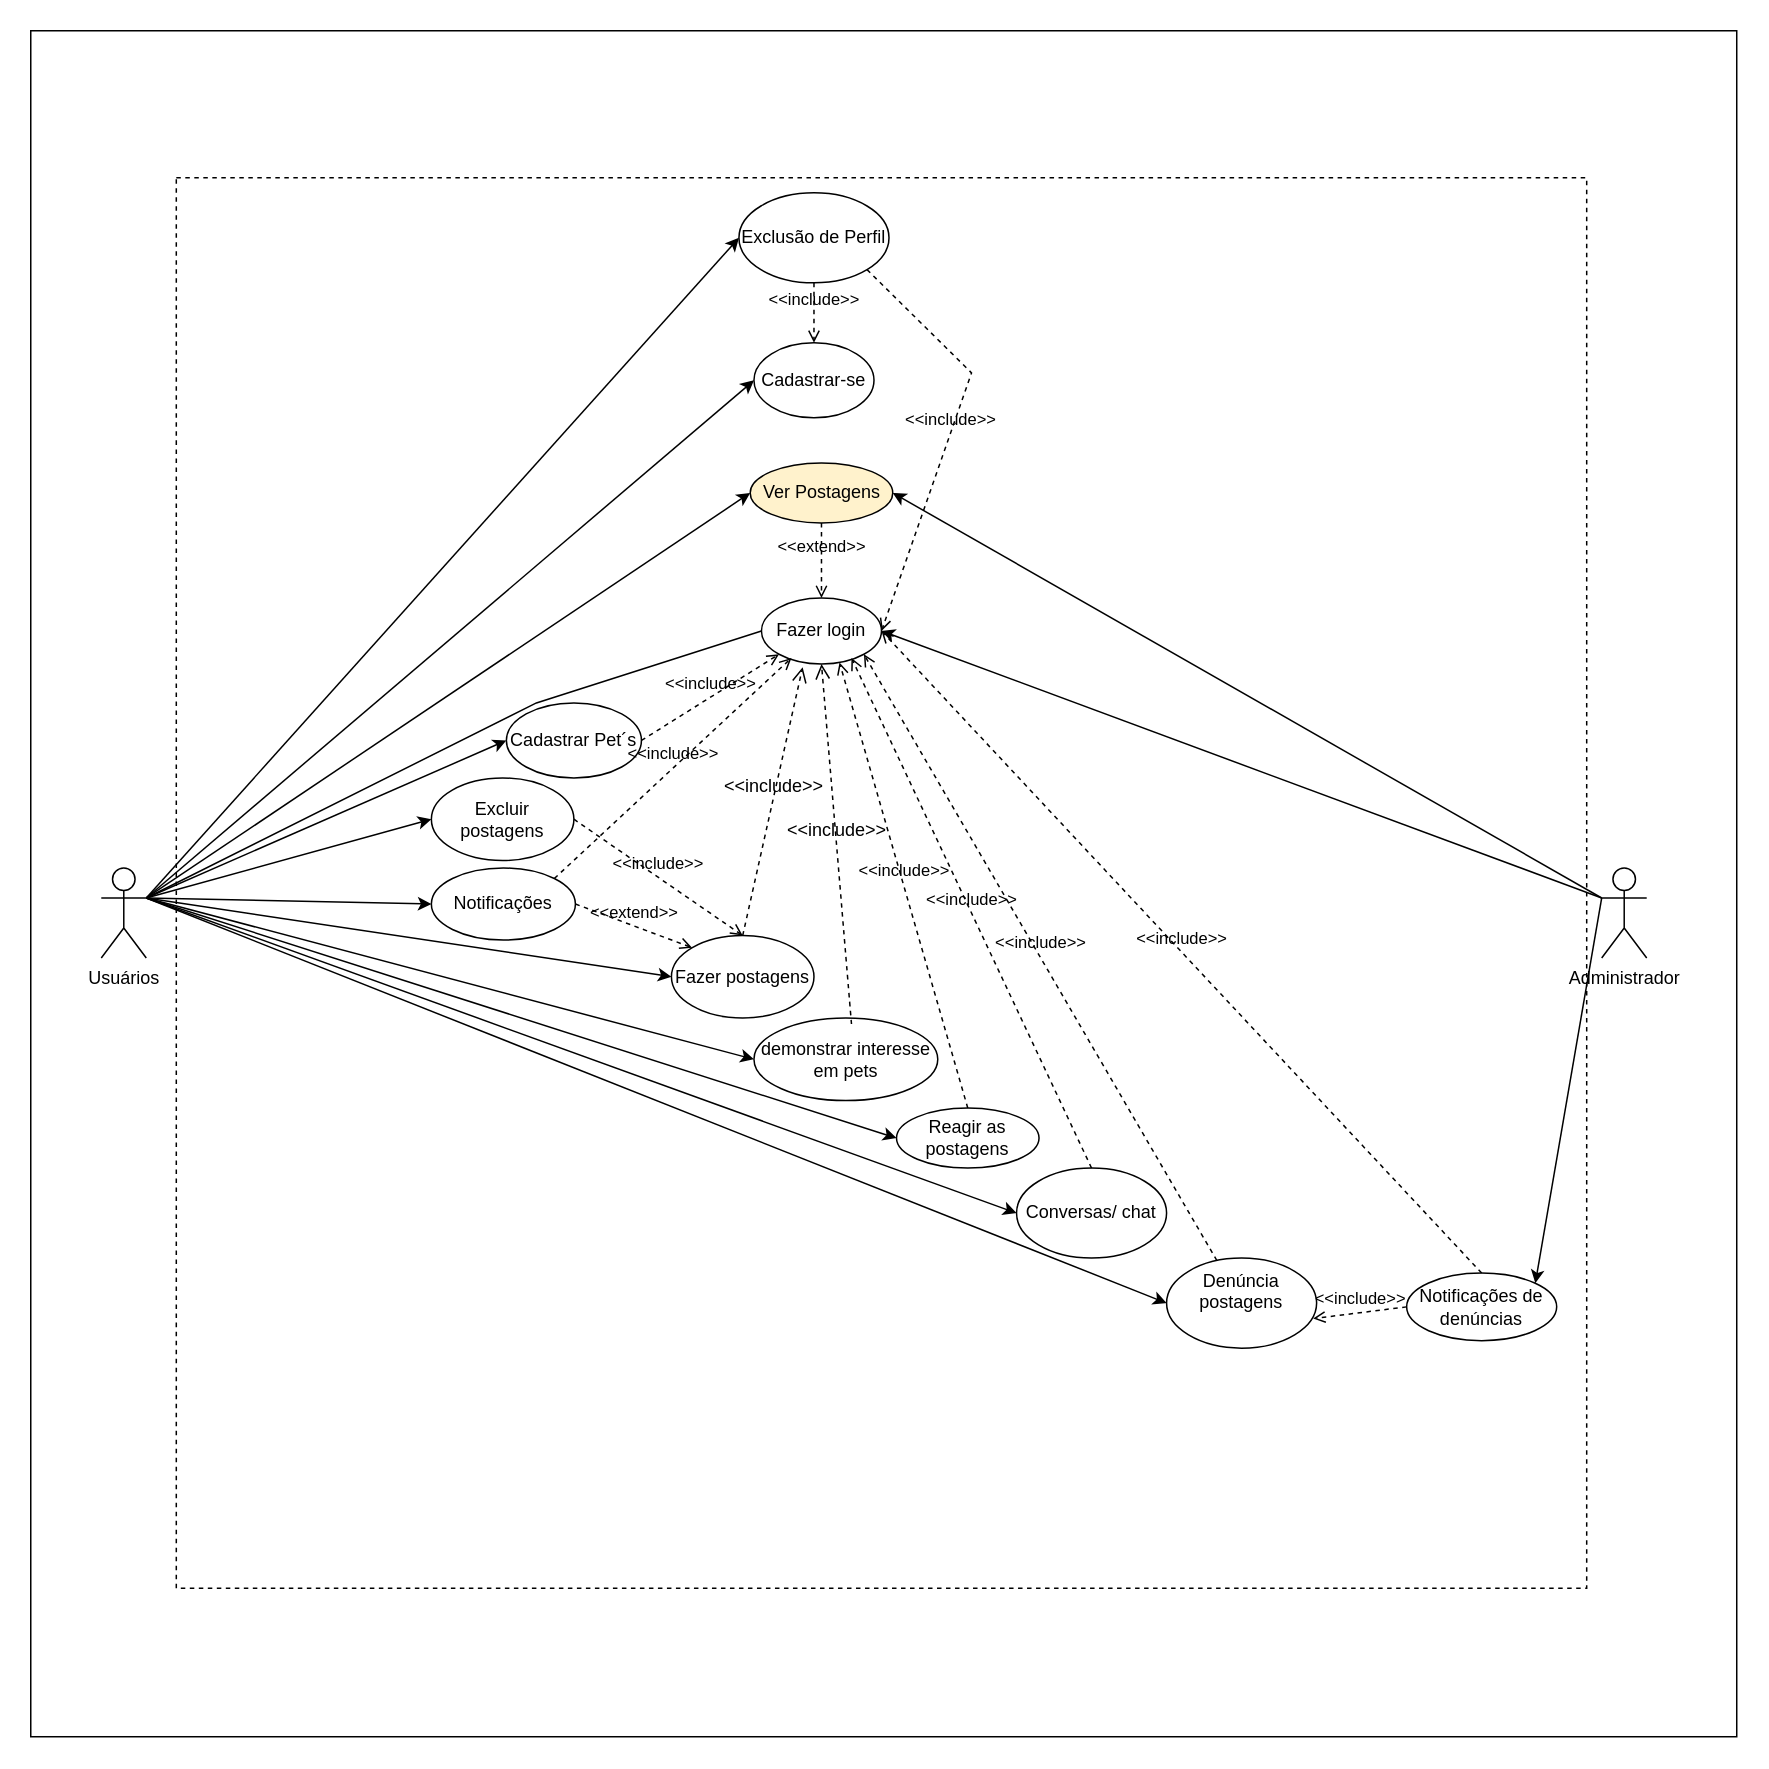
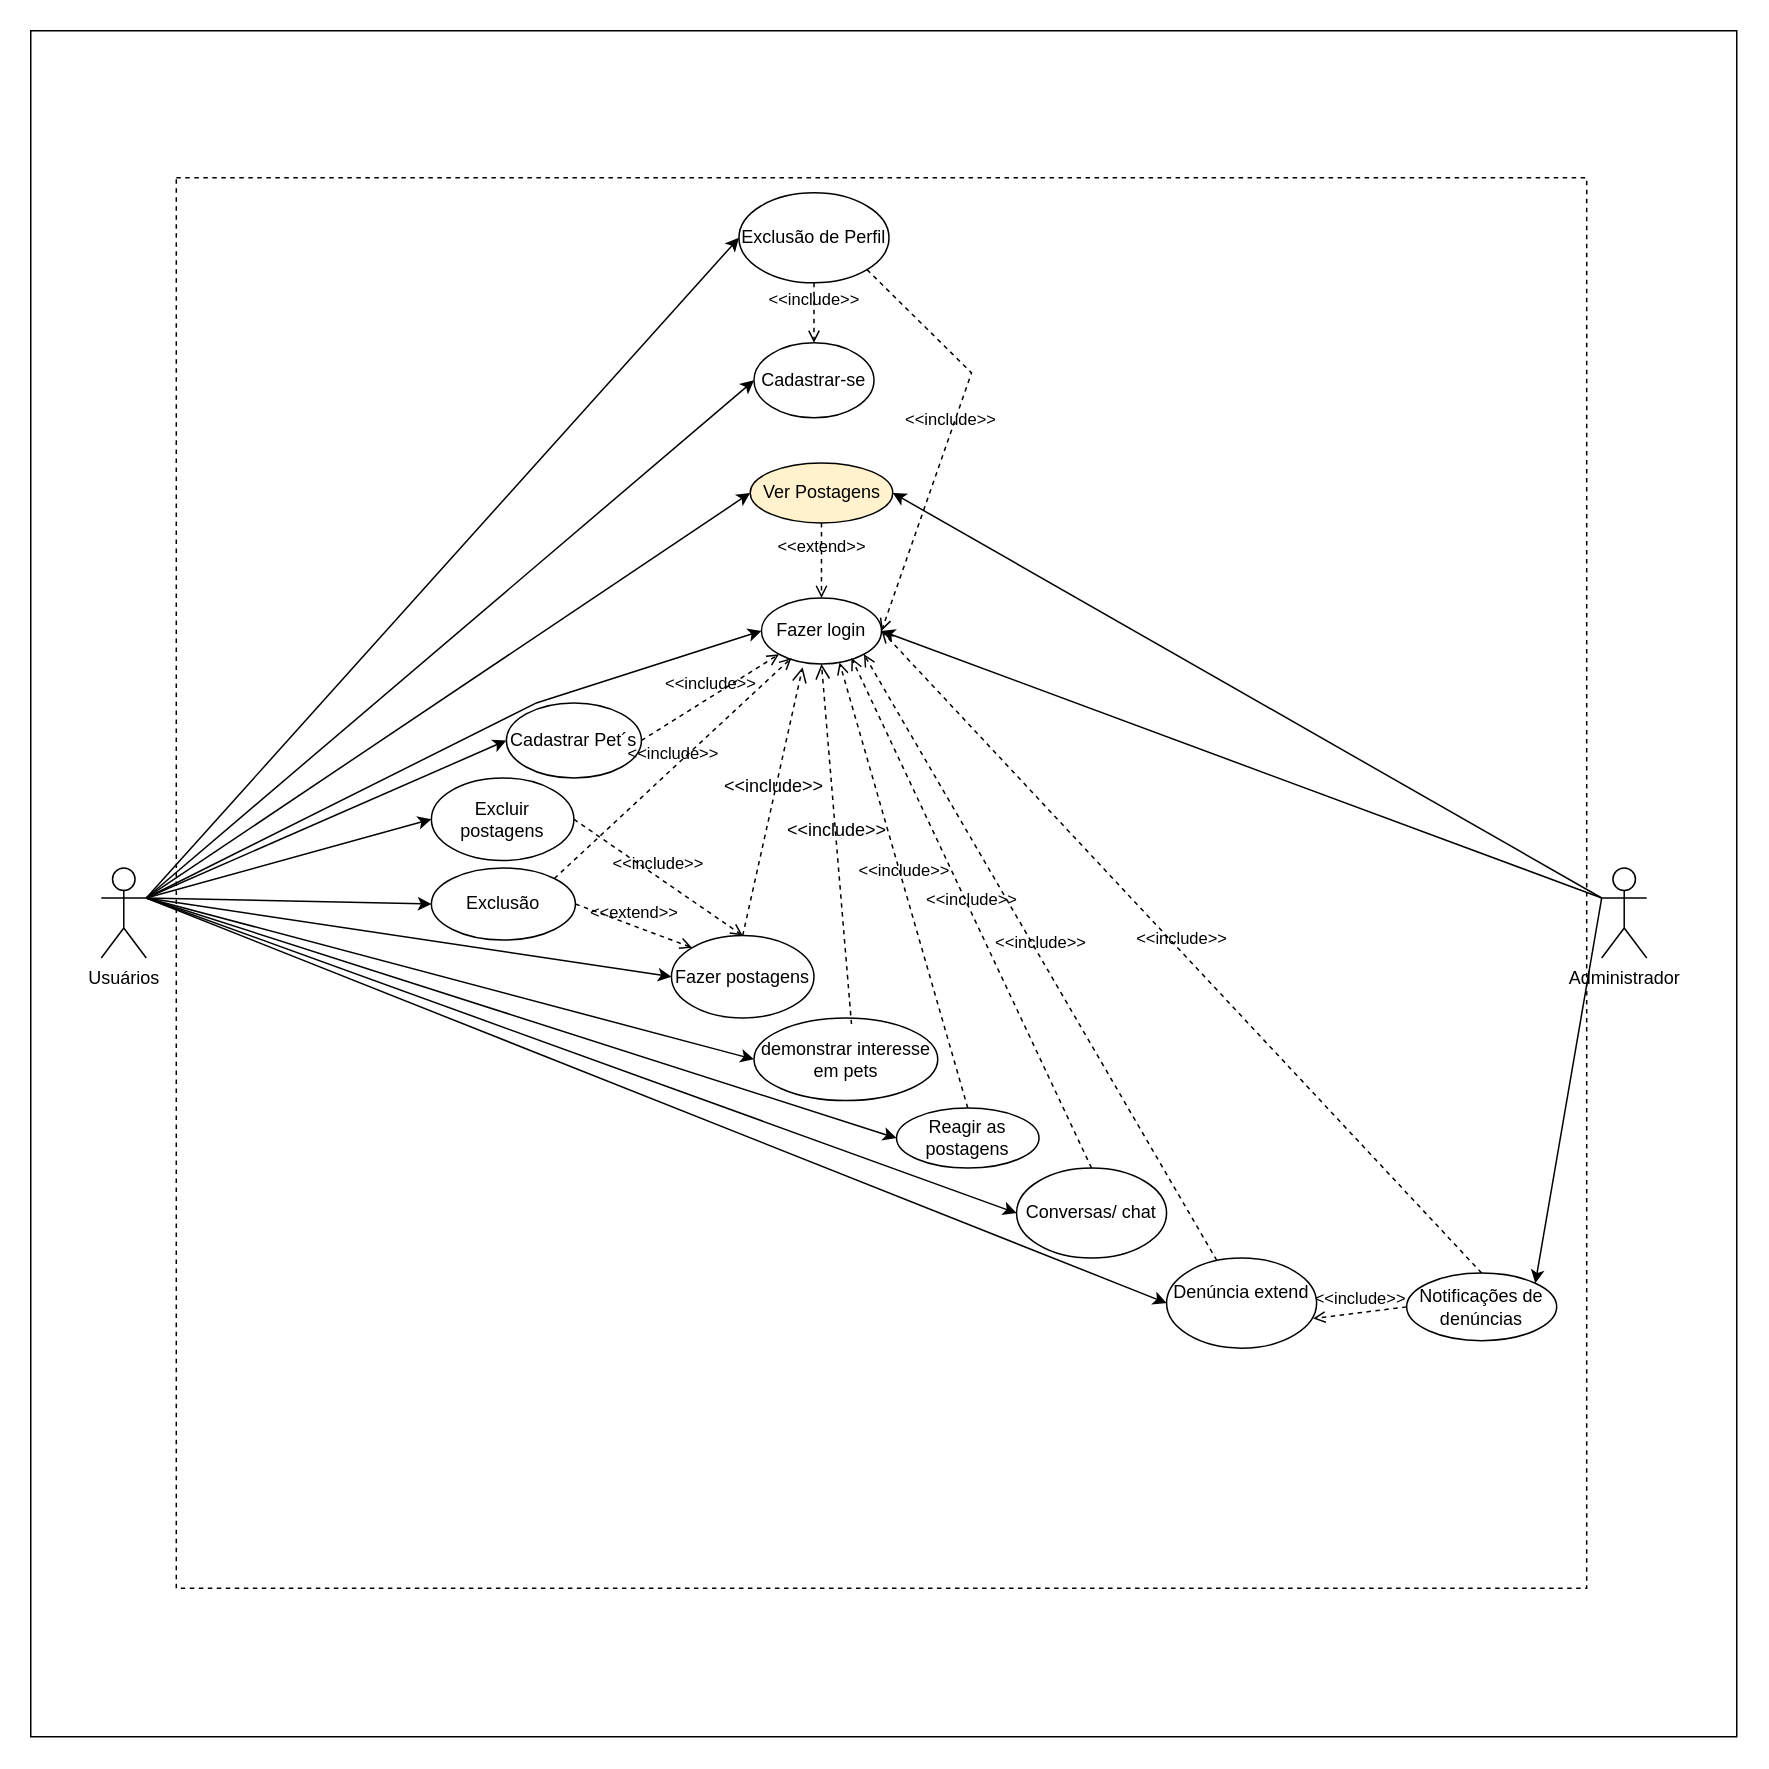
- <mxCell id="18" value="" style="endArrow=none;html=1;rounded=0;entryX=0;entryY=0.5;entryDx=0;entryDy=0;exitX=1;exitY=0.333;exitDx=0;exitDy=0;exitPerimeter=0;" edge="1" parent="1" source="9" target="15"><mxGeometry width="50" height="50" relative="1" as="geometry"><mxPoint x="417" y="318" as="sourcePoint" /><mxPoint x="507" y="273" as="targetPoint" /><Array as="points"><mxPoint x="357" y="468" /></Array></mxGeometry></mxCell>
+ <mxCell id="18" value="" style="endArrow=classic;html=1;rounded=0;entryX=0;entryY=0.5;entryDx=0;entryDy=0;exitX=1;exitY=0.333;exitDx=0;exitDy=0;exitPerimeter=0;" edge="1" parent="1" source="9" target="15"><mxGeometry width="50" height="50" relative="1" as="geometry"><mxPoint x="417" y="318" as="sourcePoint" /><mxPoint x="507" y="273" as="targetPoint" /><Array as="points"><mxPoint x="357" y="468" /></Array></mxGeometry></mxCell>
- <mxCell id="13" value="Notificações" style="ellipse;whiteSpace=wrap;html=1;" vertex="1" parent="1"><mxGeometry x="287" y="578" width="96" height="48" as="geometry" /></mxCell>
+ <mxCell id="13" value="Exclusão" style="ellipse;whiteSpace=wrap;html=1;" vertex="1" parent="1"><mxGeometry x="287" y="578" width="96" height="48" as="geometry" /></mxCell>
- <mxCell id="33" value="Denúncia postagens&lt;div&gt;&lt;br&gt;&lt;/div&gt;" style="ellipse;whiteSpace=wrap;html=1;" vertex="1" parent="1"><mxGeometry x="777" y="838" width="100" height="60" as="geometry" /></mxCell>
+ <mxCell id="33" value="Denúncia extend&lt;div&gt;&lt;br&gt;&lt;/div&gt;" style="ellipse;whiteSpace=wrap;html=1;" vertex="1" parent="1"><mxGeometry x="777" y="838" width="100" height="60" as="geometry" /></mxCell>
